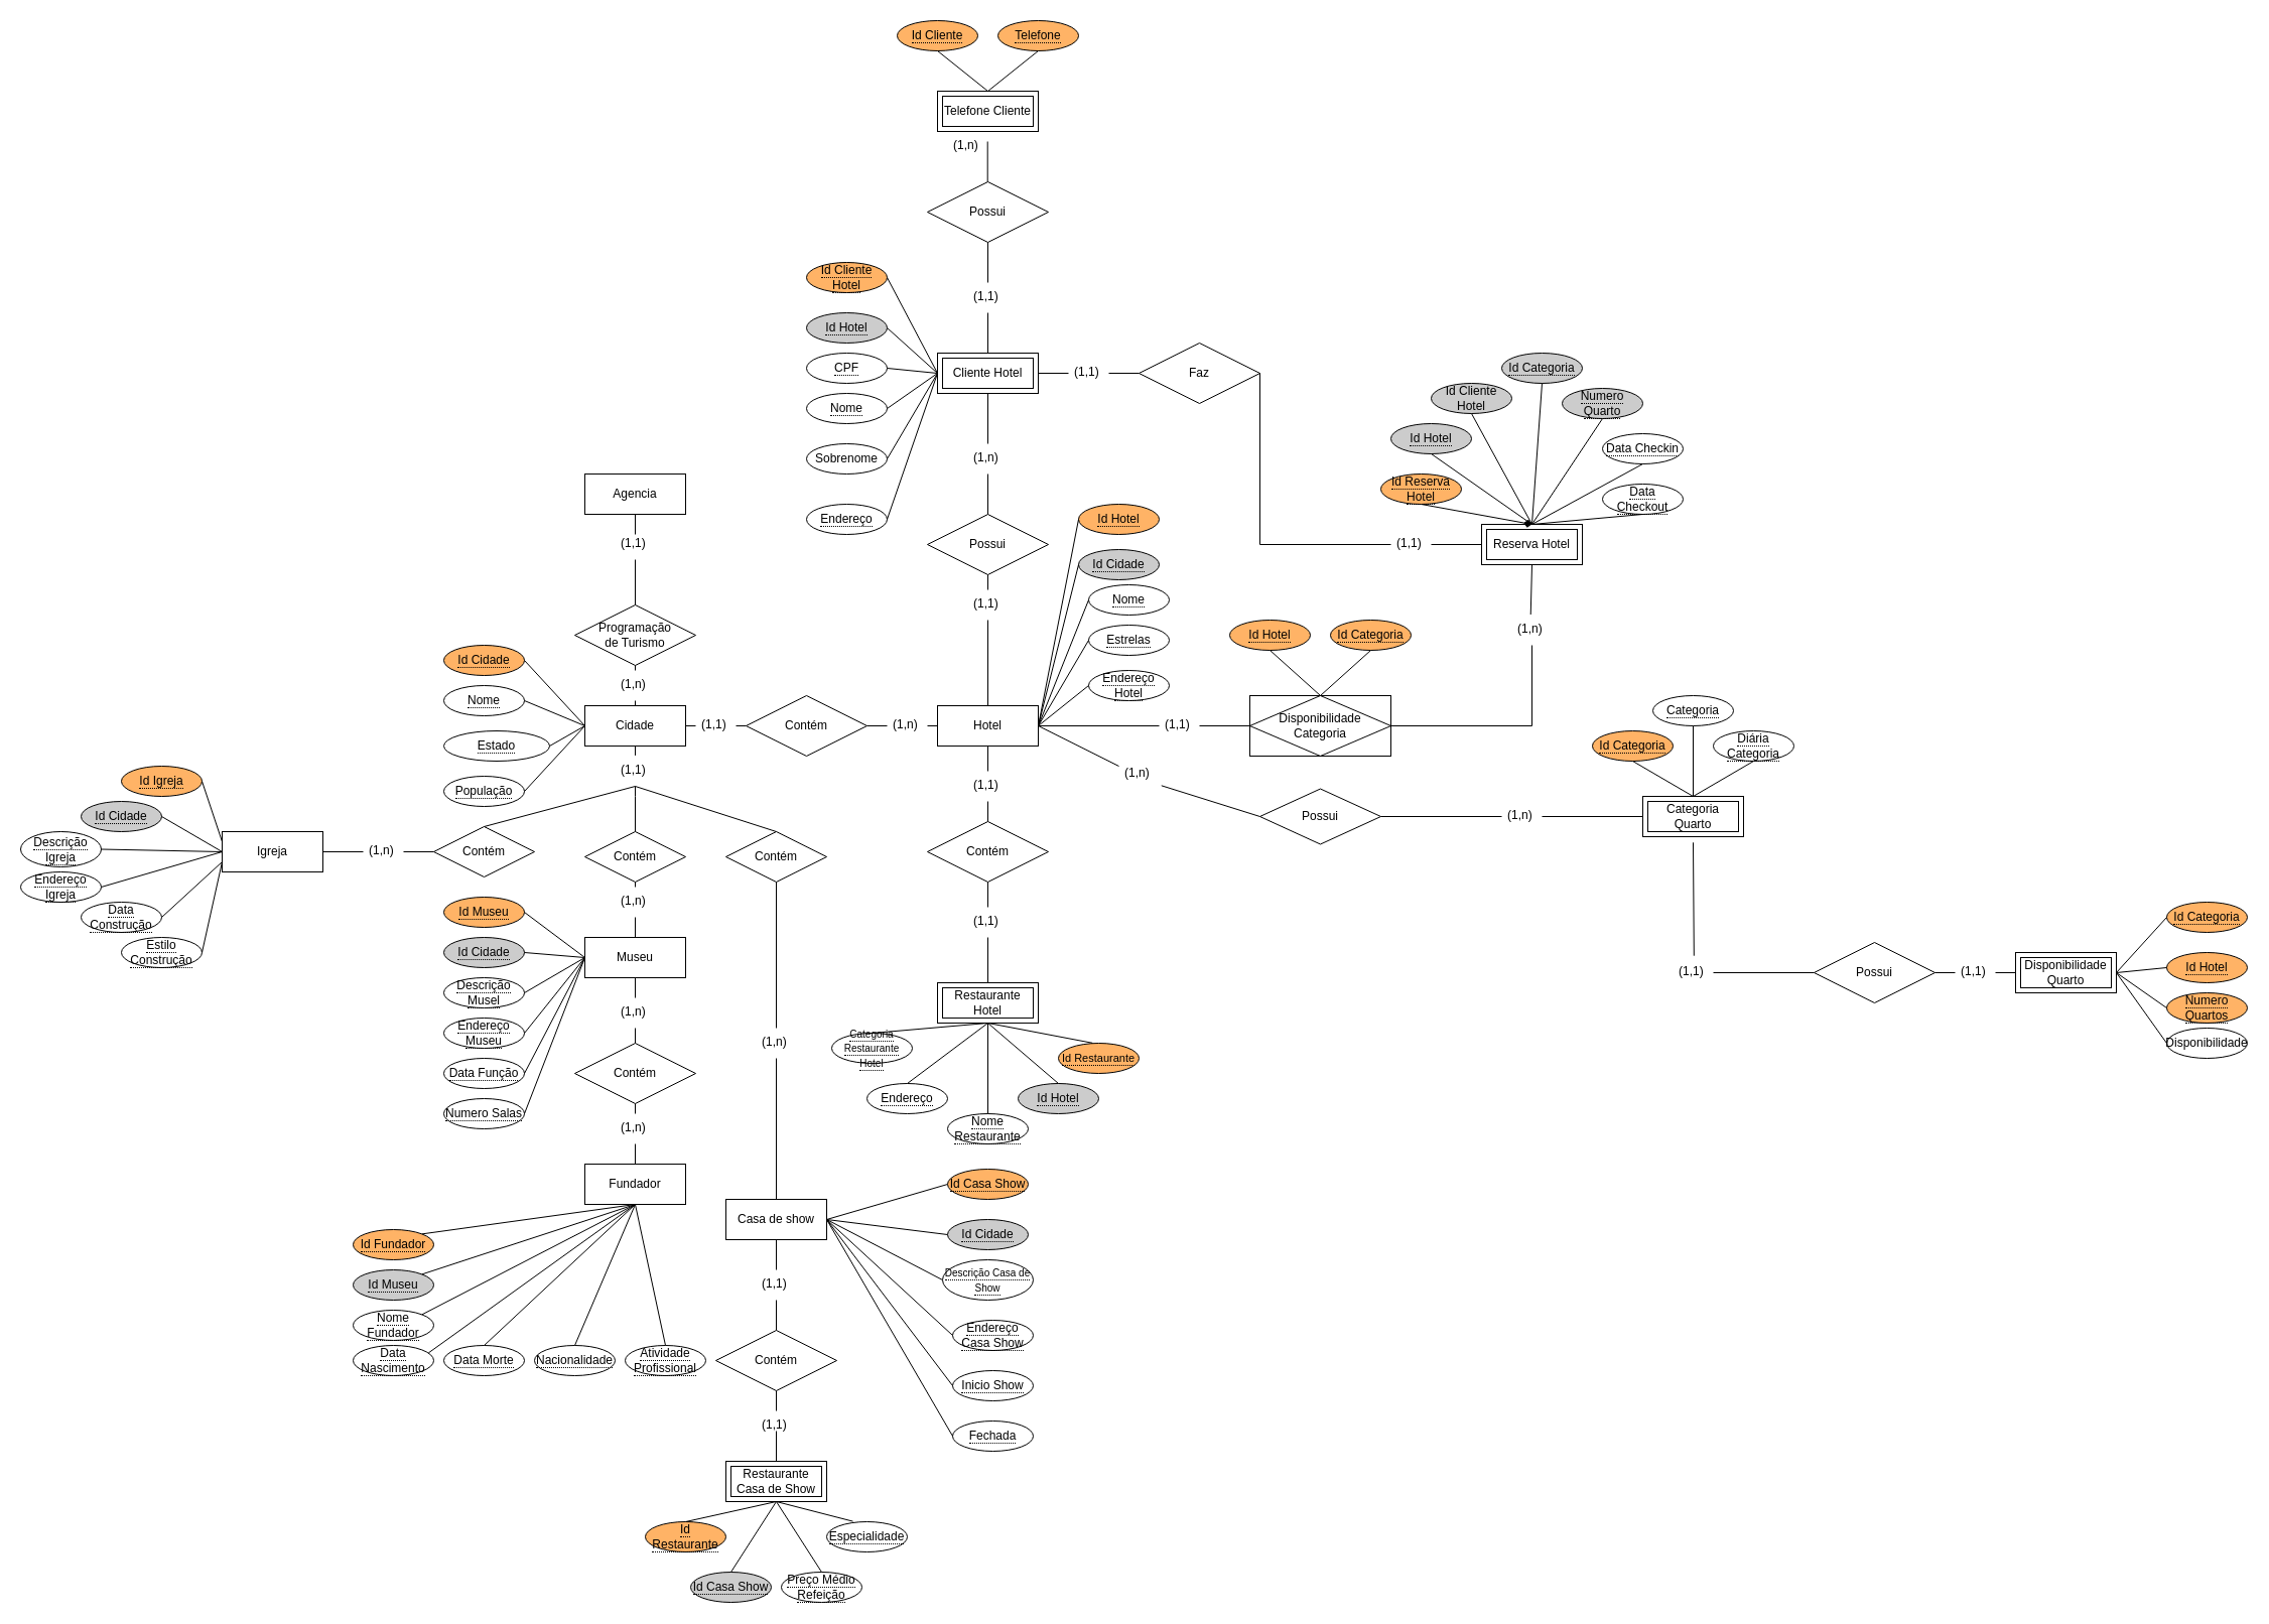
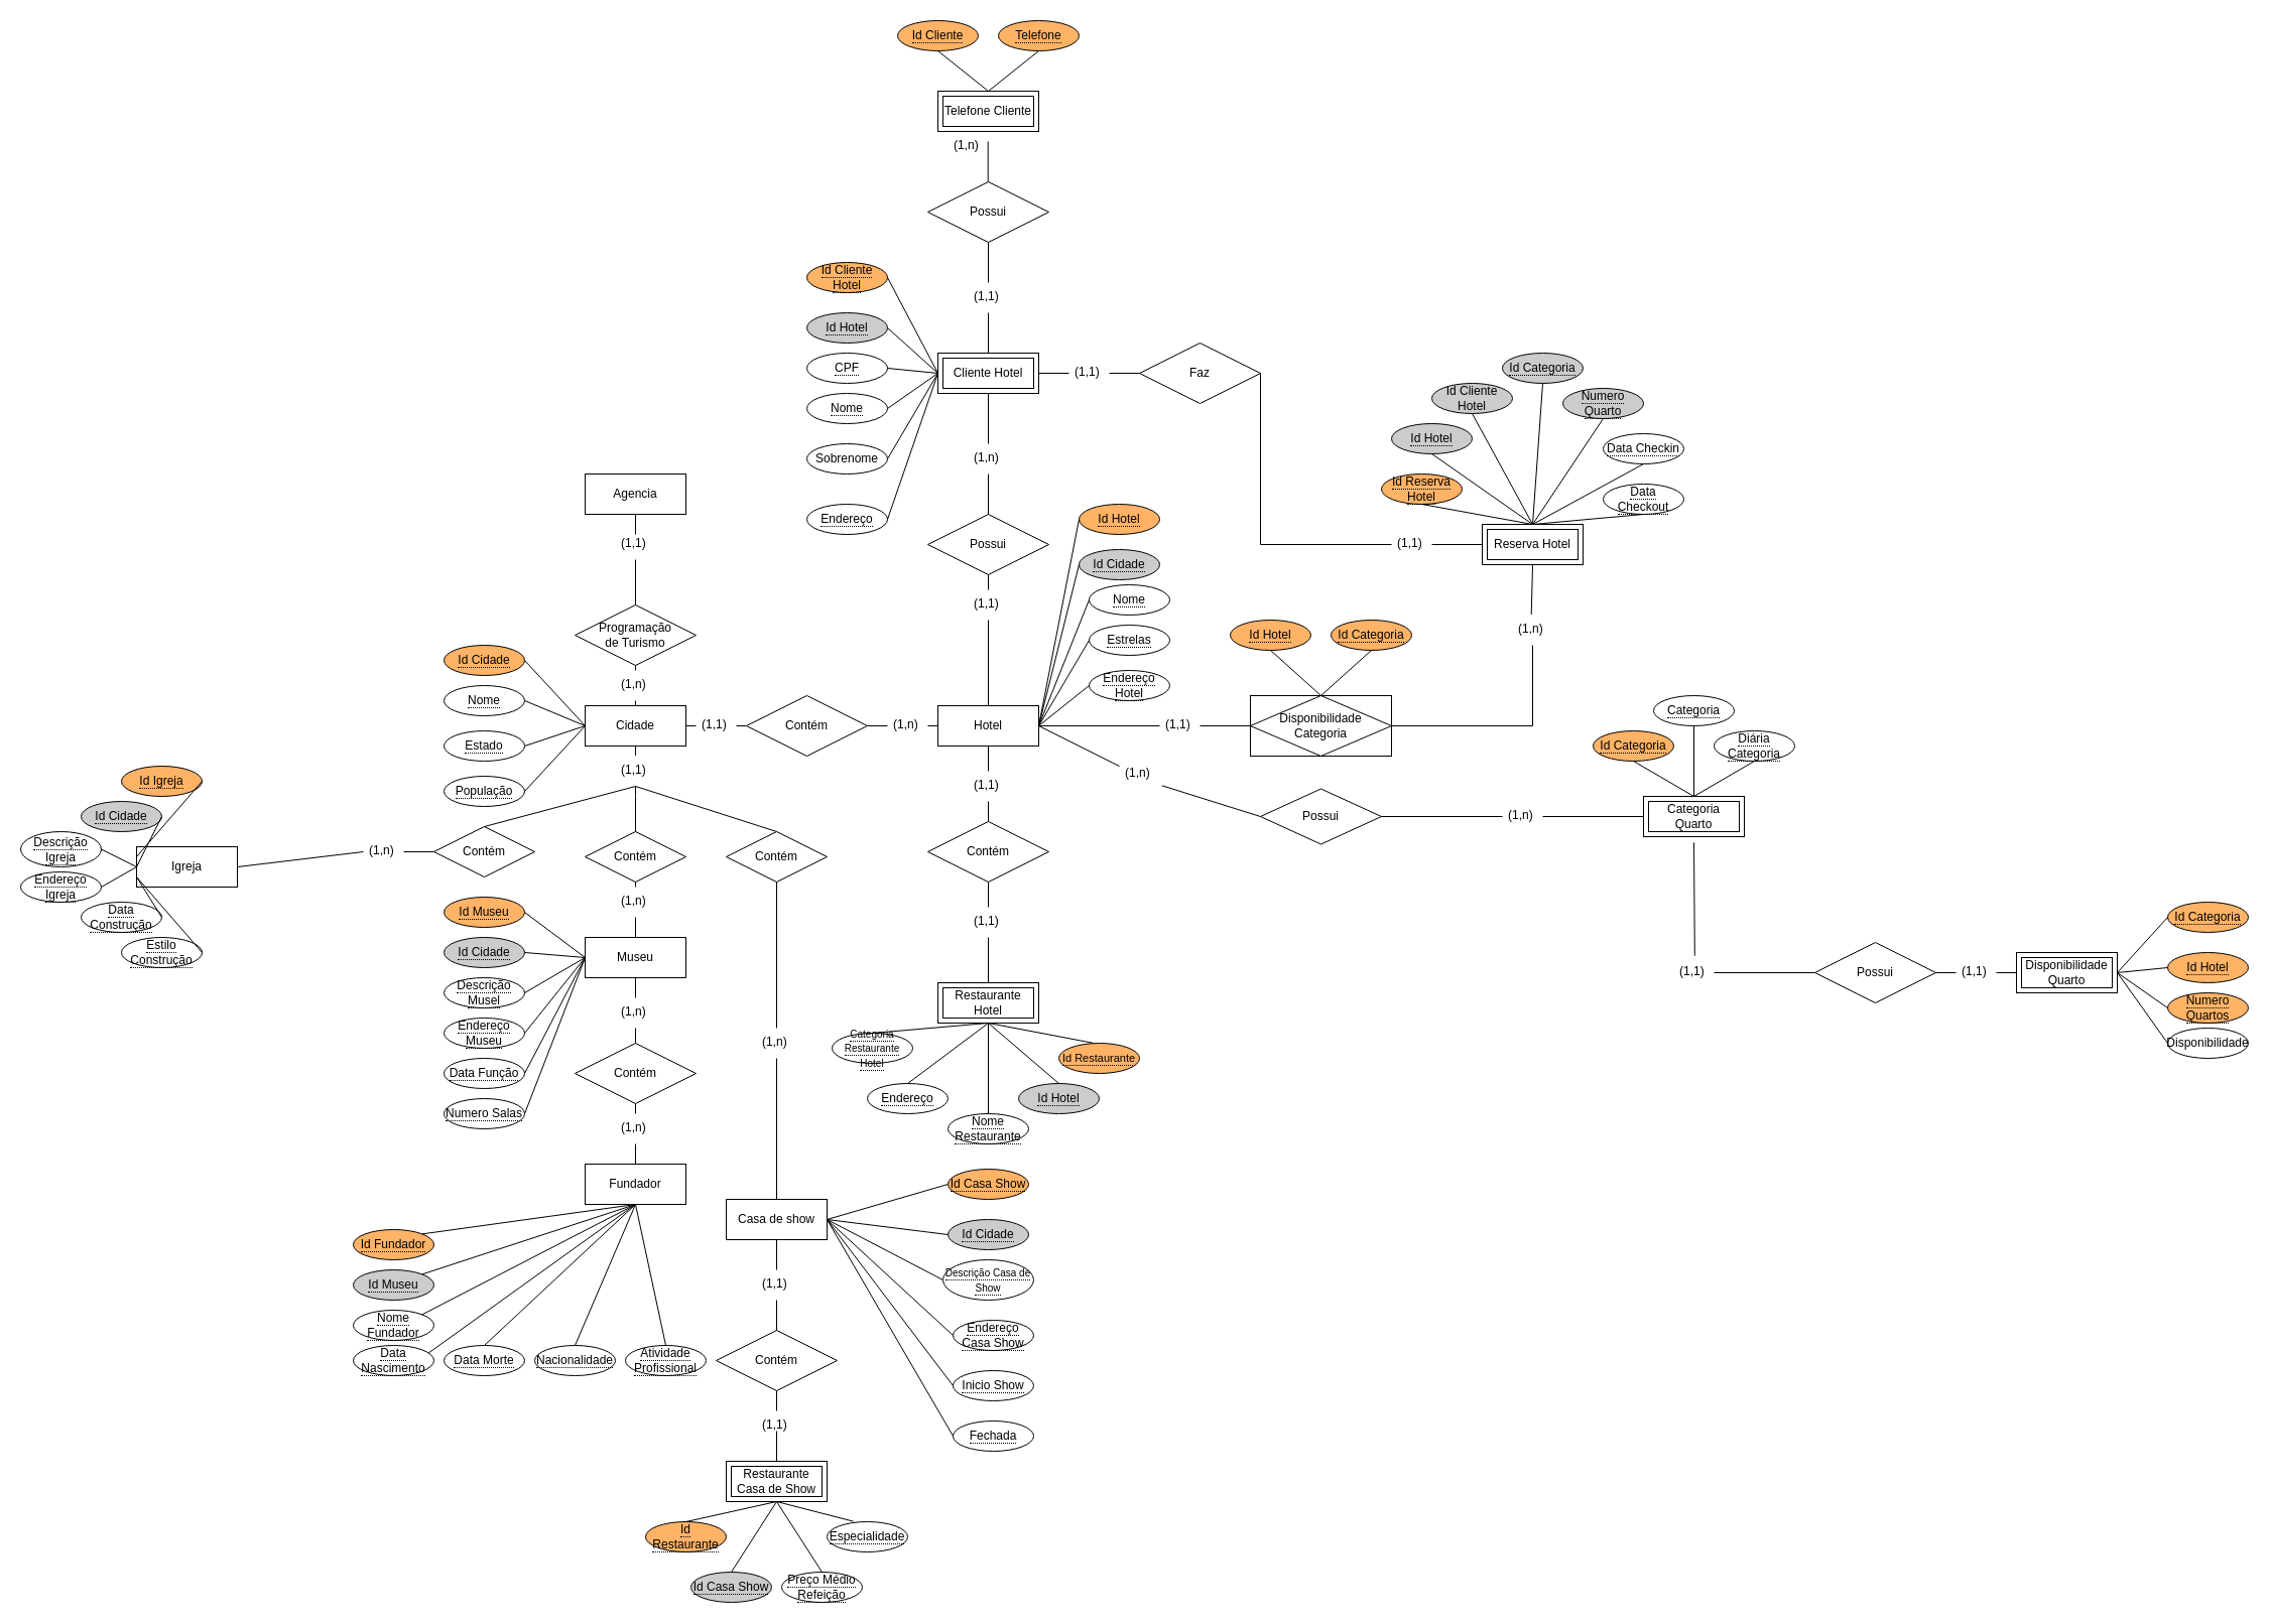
- <mxCell id="56" value="" style="endArrow=diamond;html=1;rounded=0;exitX=0.5;exitY=1;exitDx=0;exitDy=0;entryX=0.5;entryY=0;entryDx=0;entryDy=0;" parent="1" source="50" target="25" edge="1"><mxGeometry relative="1" as="geometry"><mxPoint x="1480" y="550" as="sourcePoint" /><mxPoint x="1640" y="550" as="targetPoint" /></mxGeometry></mxCell>
+ <mxCell id="56" value="" style="endArrow=none;html=1;rounded=0;exitX=0.5;exitY=1;exitDx=0;exitDy=0;entryX=0.5;entryY=0;entryDx=0;entryDy=0;" parent="1" source="50" target="25" edge="1"><mxGeometry relative="1" as="geometry"><mxPoint x="1480" y="550" as="sourcePoint" /><mxPoint x="1640" y="550" as="targetPoint" /></mxGeometry></mxCell>
- <mxCell id="102" value="&lt;span style=&quot;border-bottom: 1px dotted&quot;&gt;Estado&lt;/span&gt;" style="ellipse;whiteSpace=wrap;html=1;align=center;" parent="1" vertex="1"><mxGeometry x="440" y="725" width="105" height="30" as="geometry" /></mxCell>
+ <mxCell id="102" value="&lt;span style=&quot;border-bottom: 1px dotted&quot;&gt;Estado&lt;/span&gt;" style="ellipse;whiteSpace=wrap;html=1;align=center;" parent="1" vertex="1"><mxGeometry x="440" y="725" width="80" height="30" as="geometry" /></mxCell>
- <mxCell id="8" value="Igreja" style="whiteSpace=wrap;html=1;align=center;" parent="1" vertex="1"><mxGeometry x="220" y="825" width="100" height="40" as="geometry" /></mxCell>
+ <mxCell id="8" value="Igreja" style="whiteSpace=wrap;html=1;align=center;" parent="1" vertex="1"><mxGeometry x="135" y="840" width="100" height="40" as="geometry" /></mxCell>
